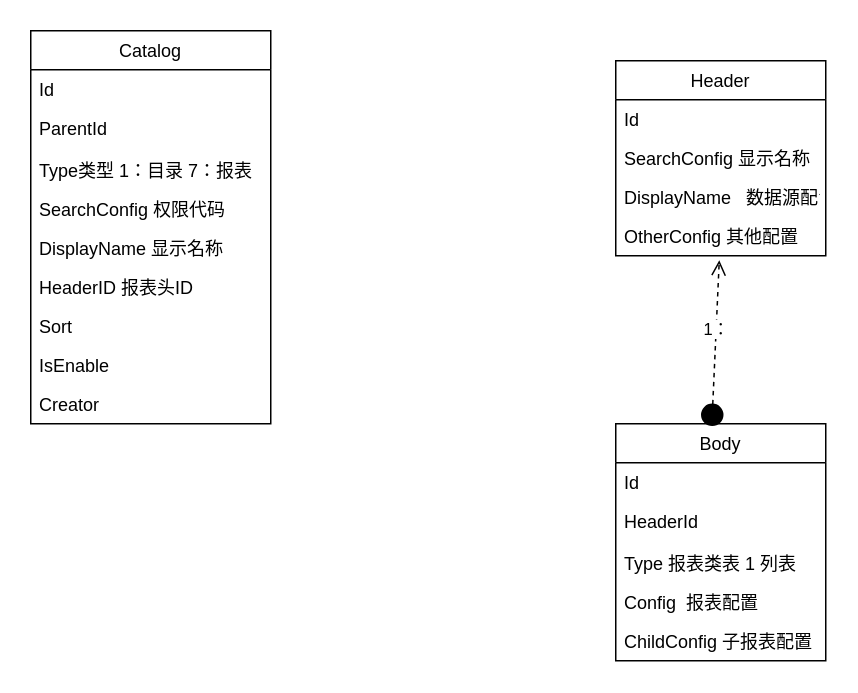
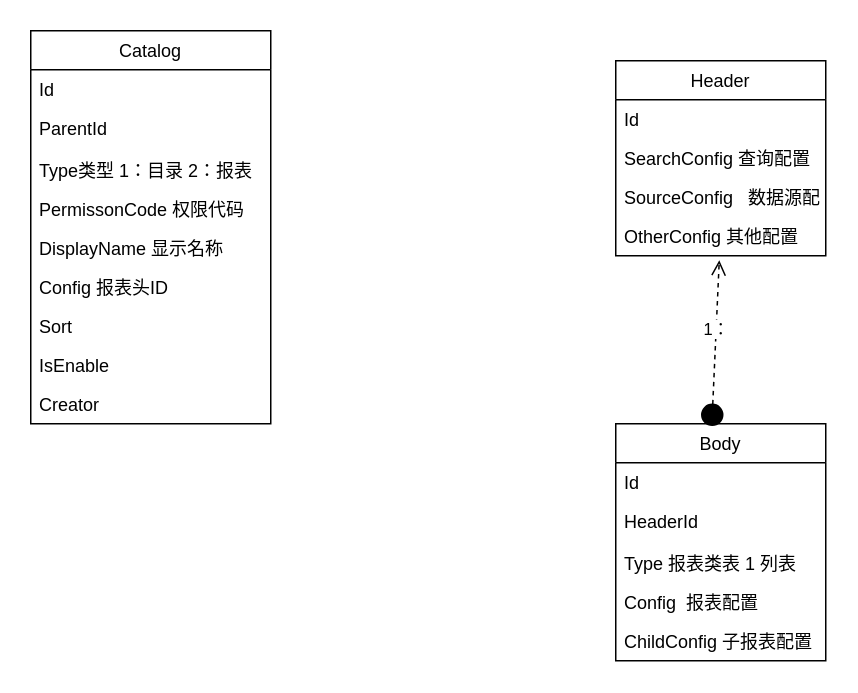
- <mxCell id="14" value="SearchConfig 显示名称" style="text;strokeColor=none;fillColor=none;align=left;verticalAlign=top;spacingLeft=4;spacingRight=4;overflow=hidden;rotatable=0;points=[[0,0.5],[1,0.5]];portConstraint=eastwest;" vertex="1" parent="12"><mxGeometry y="52" width="140" height="26" as="geometry" /></mxCell>
+ <mxCell id="14" value="SearchConfig 查询配置" style="text;strokeColor=none;fillColor=none;align=left;verticalAlign=top;spacingLeft=4;spacingRight=4;overflow=hidden;rotatable=0;points=[[0,0.5],[1,0.5]];portConstraint=eastwest;" vertex="1" parent="12"><mxGeometry y="52" width="140" height="26" as="geometry" /></mxCell>
- <mxCell id="5" value="Type类型 1：目录 7：报表" style="text;strokeColor=none;fillColor=none;align=left;verticalAlign=top;spacingLeft=4;spacingRight=4;overflow=hidden;rotatable=0;points=[[0,0.5],[1,0.5]];portConstraint=eastwest;" vertex="1" parent="2"><mxGeometry y="80" width="160" height="26" as="geometry" /></mxCell>
+ <mxCell id="5" value="Type类型 1：目录 2：报表" style="text;strokeColor=none;fillColor=none;align=left;verticalAlign=top;spacingLeft=4;spacingRight=4;overflow=hidden;rotatable=0;points=[[0,0.5],[1,0.5]];portConstraint=eastwest;" vertex="1" parent="2"><mxGeometry y="80" width="160" height="26" as="geometry" /></mxCell>
- <mxCell id="15" value="DisplayName   数据源配置&#10;" style="text;strokeColor=none;fillColor=none;align=left;verticalAlign=top;spacingLeft=4;spacingRight=4;overflow=hidden;rotatable=0;points=[[0,0.5],[1,0.5]];portConstraint=eastwest;" vertex="1" parent="12"><mxGeometry y="78" width="140" height="26" as="geometry" /></mxCell>
+ <mxCell id="15" value="SourceConfig   数据源配置&#10;" style="text;strokeColor=none;fillColor=none;align=left;verticalAlign=top;spacingLeft=4;spacingRight=4;overflow=hidden;rotatable=0;points=[[0,0.5],[1,0.5]];portConstraint=eastwest;" vertex="1" parent="12"><mxGeometry y="78" width="140" height="26" as="geometry" /></mxCell>
- <mxCell id="6" value="SearchConfig 权限代码" style="text;strokeColor=none;fillColor=none;align=left;verticalAlign=top;spacingLeft=4;spacingRight=4;overflow=hidden;rotatable=0;points=[[0,0.5],[1,0.5]];portConstraint=eastwest;" vertex="1" parent="2"><mxGeometry y="106" width="160" height="26" as="geometry" /></mxCell>
+ <mxCell id="6" value="PermissonCode 权限代码" style="text;strokeColor=none;fillColor=none;align=left;verticalAlign=top;spacingLeft=4;spacingRight=4;overflow=hidden;rotatable=0;points=[[0,0.5],[1,0.5]];portConstraint=eastwest;" vertex="1" parent="2"><mxGeometry y="106" width="160" height="26" as="geometry" /></mxCell>
- <mxCell id="8" value="HeaderID 报表头ID" style="text;strokeColor=none;fillColor=none;align=left;verticalAlign=top;spacingLeft=4;spacingRight=4;overflow=hidden;rotatable=0;points=[[0,0.5],[1,0.5]];portConstraint=eastwest;" vertex="1" parent="2"><mxGeometry y="158" width="160" height="26" as="geometry" /></mxCell>
+ <mxCell id="8" value="Config 报表头ID" style="text;strokeColor=none;fillColor=none;align=left;verticalAlign=top;spacingLeft=4;spacingRight=4;overflow=hidden;rotatable=0;points=[[0,0.5],[1,0.5]];portConstraint=eastwest;" vertex="1" parent="2"><mxGeometry y="158" width="160" height="26" as="geometry" /></mxCell>
